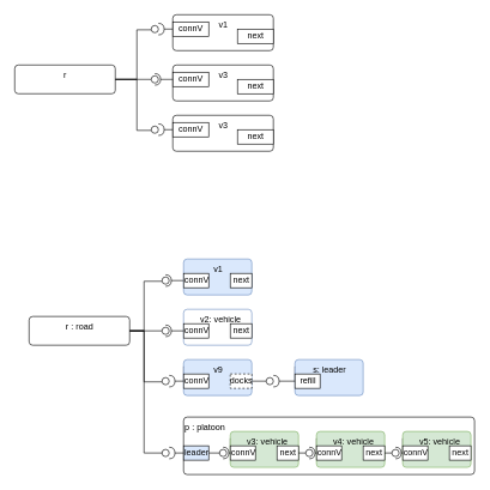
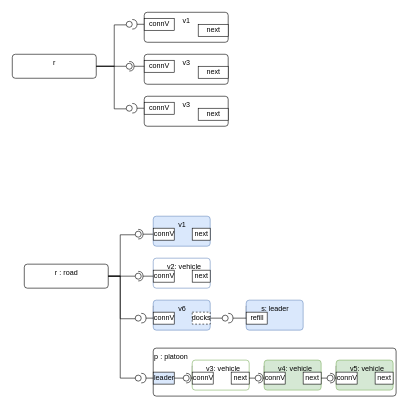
- <mxCell id="37" value="v9" style="html=1;align=center;verticalAlign=top;rounded=1;absoluteArcSize=1;arcSize=10;dashed=0;fillColor=#dae8fc;strokeColor=#6c8ebf;" vertex="1" parent="1"><mxGeometry x="255" y="500" width="95" height="50" as="geometry" /></mxCell>
+ <mxCell id="37" value="v6" style="html=1;align=center;verticalAlign=top;rounded=1;absoluteArcSize=1;arcSize=10;dashed=0;fillColor=#dae8fc;strokeColor=#6c8ebf;" vertex="1" parent="1"><mxGeometry x="255" y="500" width="95" height="50" as="geometry" /></mxCell>
- <mxCell id="44" value="&lt;div align=&quot;right&quot;&gt;&amp;nbsp; v3: vehicle&lt;br&gt;&lt;/div&gt;" style="html=1;align=center;verticalAlign=top;rounded=1;absoluteArcSize=1;arcSize=10;dashed=0;fillColor=#d5e8d4;strokeColor=#82b366;" vertex="1" parent="1"><mxGeometry x="320" y="600" width="95" height="50" as="geometry" /></mxCell>
+ <mxCell id="44" value="&lt;div align=&quot;right&quot;&gt;&amp;nbsp; v3: vehicle&lt;br&gt;&lt;/div&gt;" style="html=1;align=center;verticalAlign=top;rounded=1;absoluteArcSize=1;arcSize=10;dashed=0;fillColor=#ffffff;strokeColor=#82b366;" vertex="1" parent="1"><mxGeometry x="320" y="600" width="95" height="50" as="geometry" /></mxCell>
